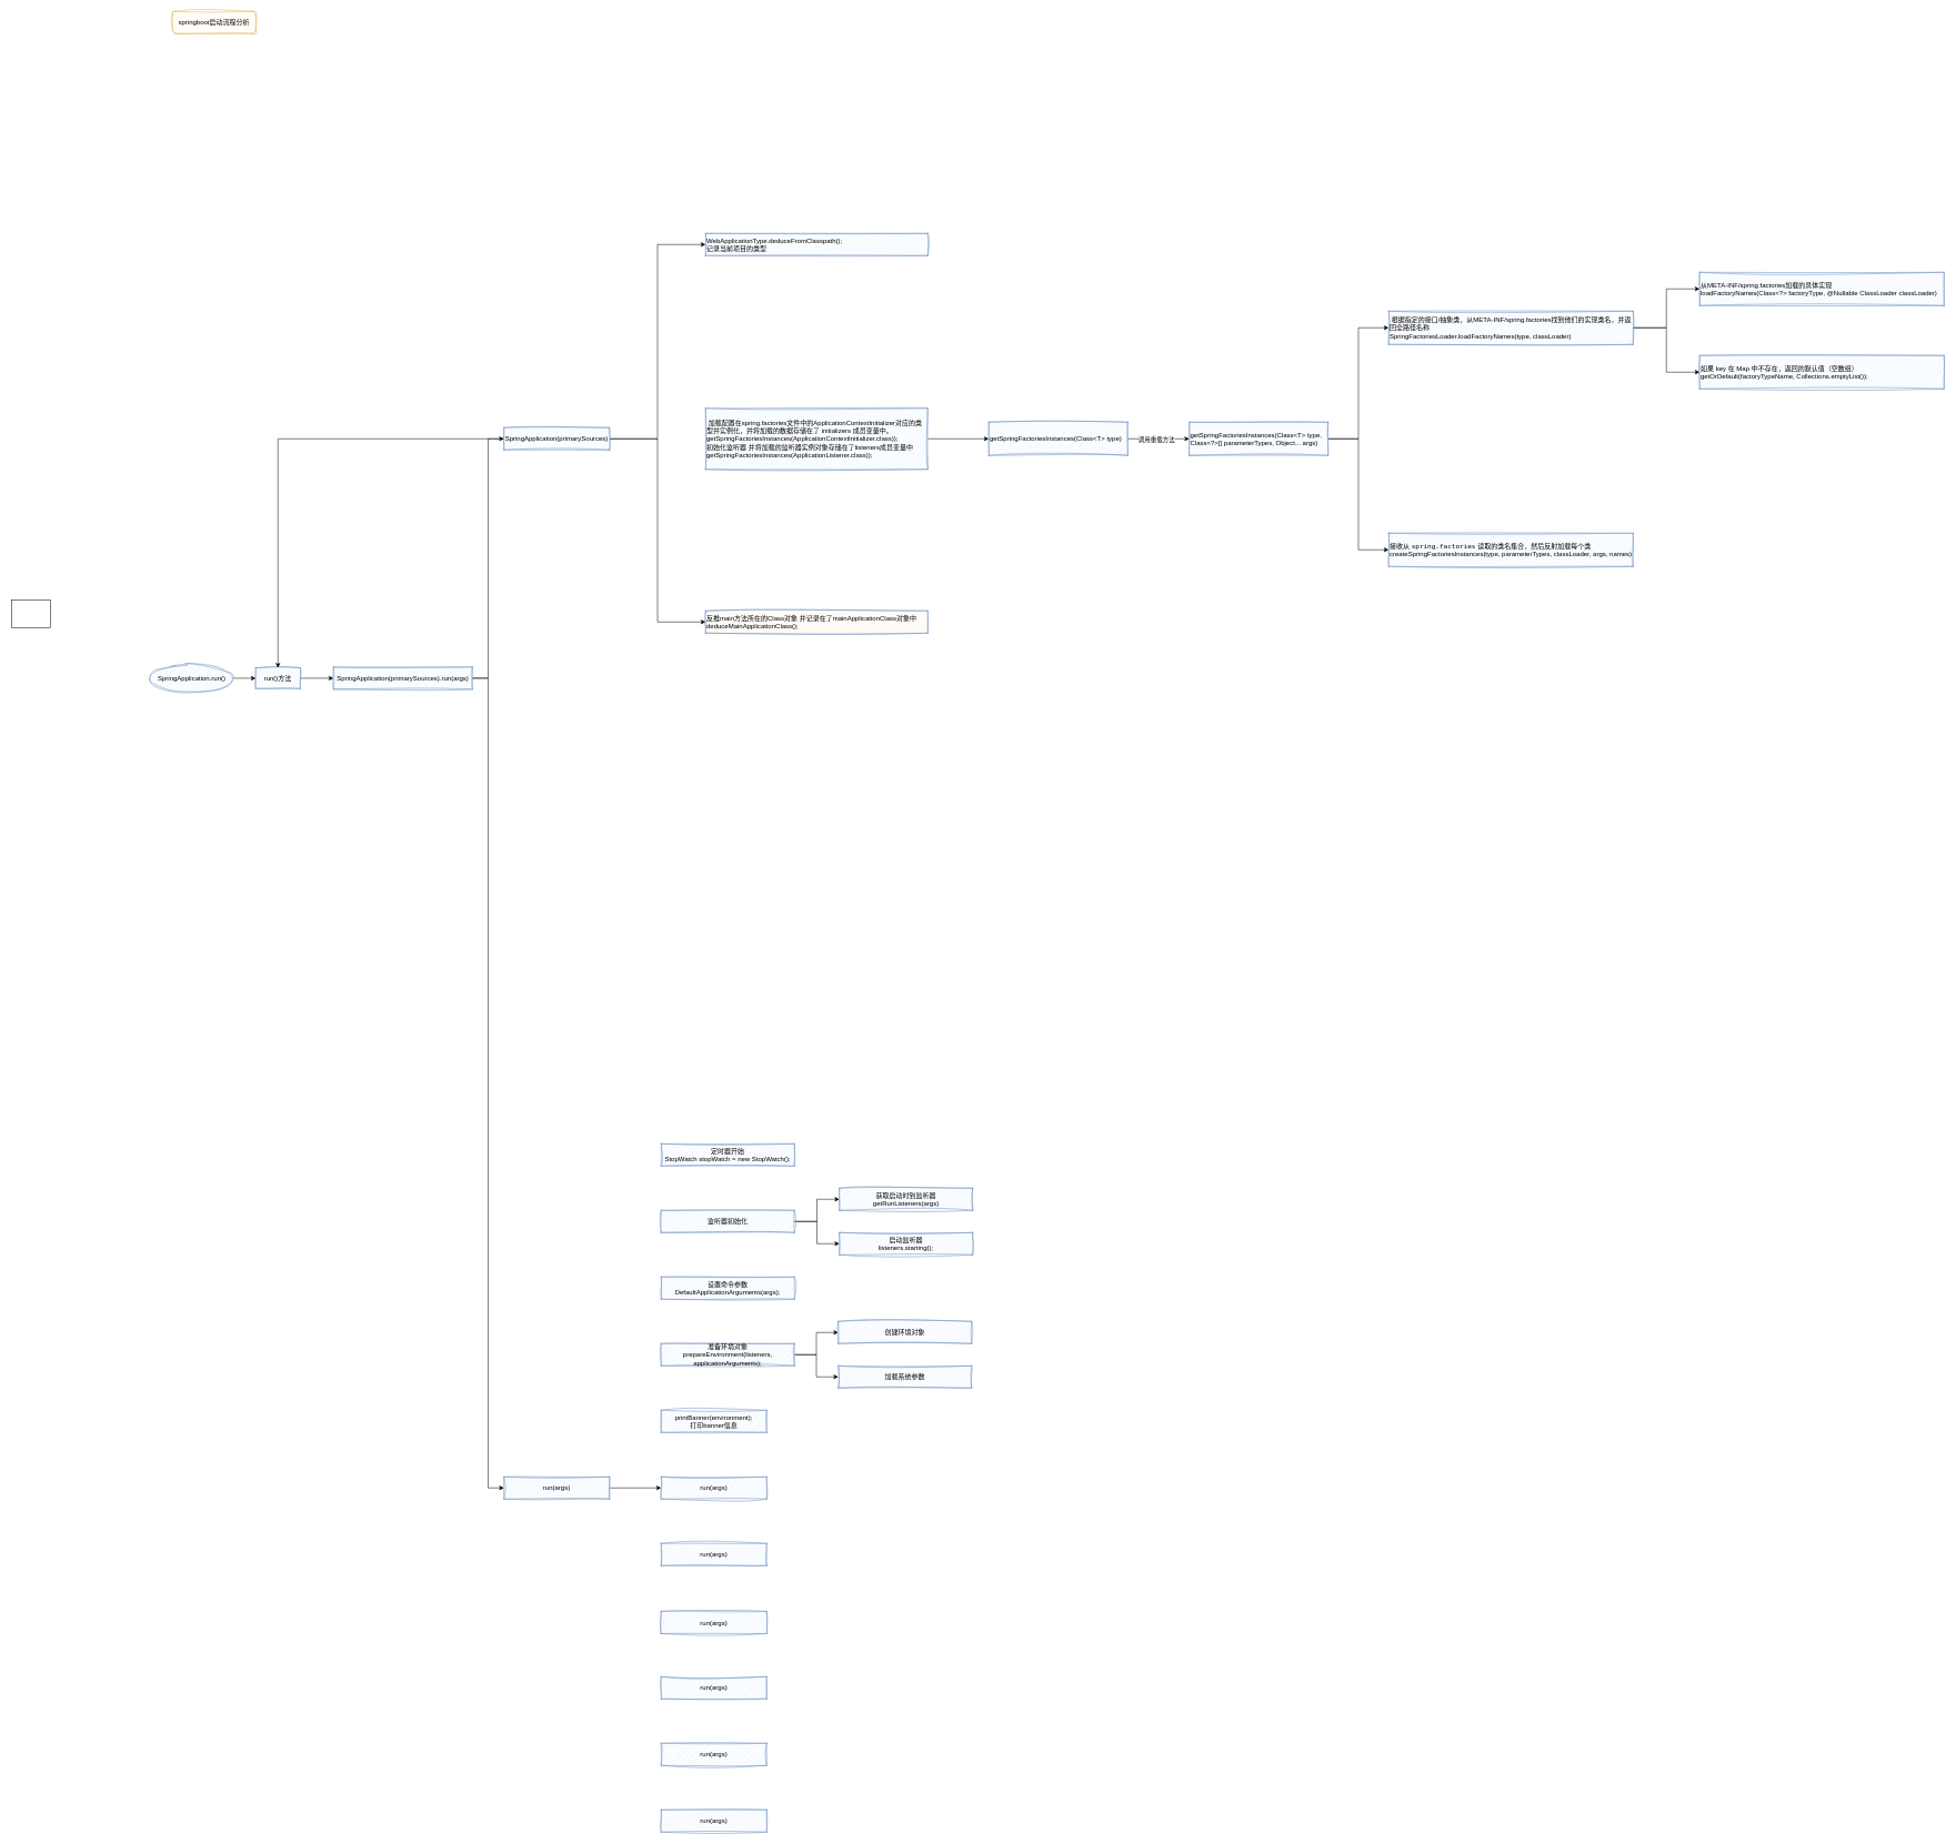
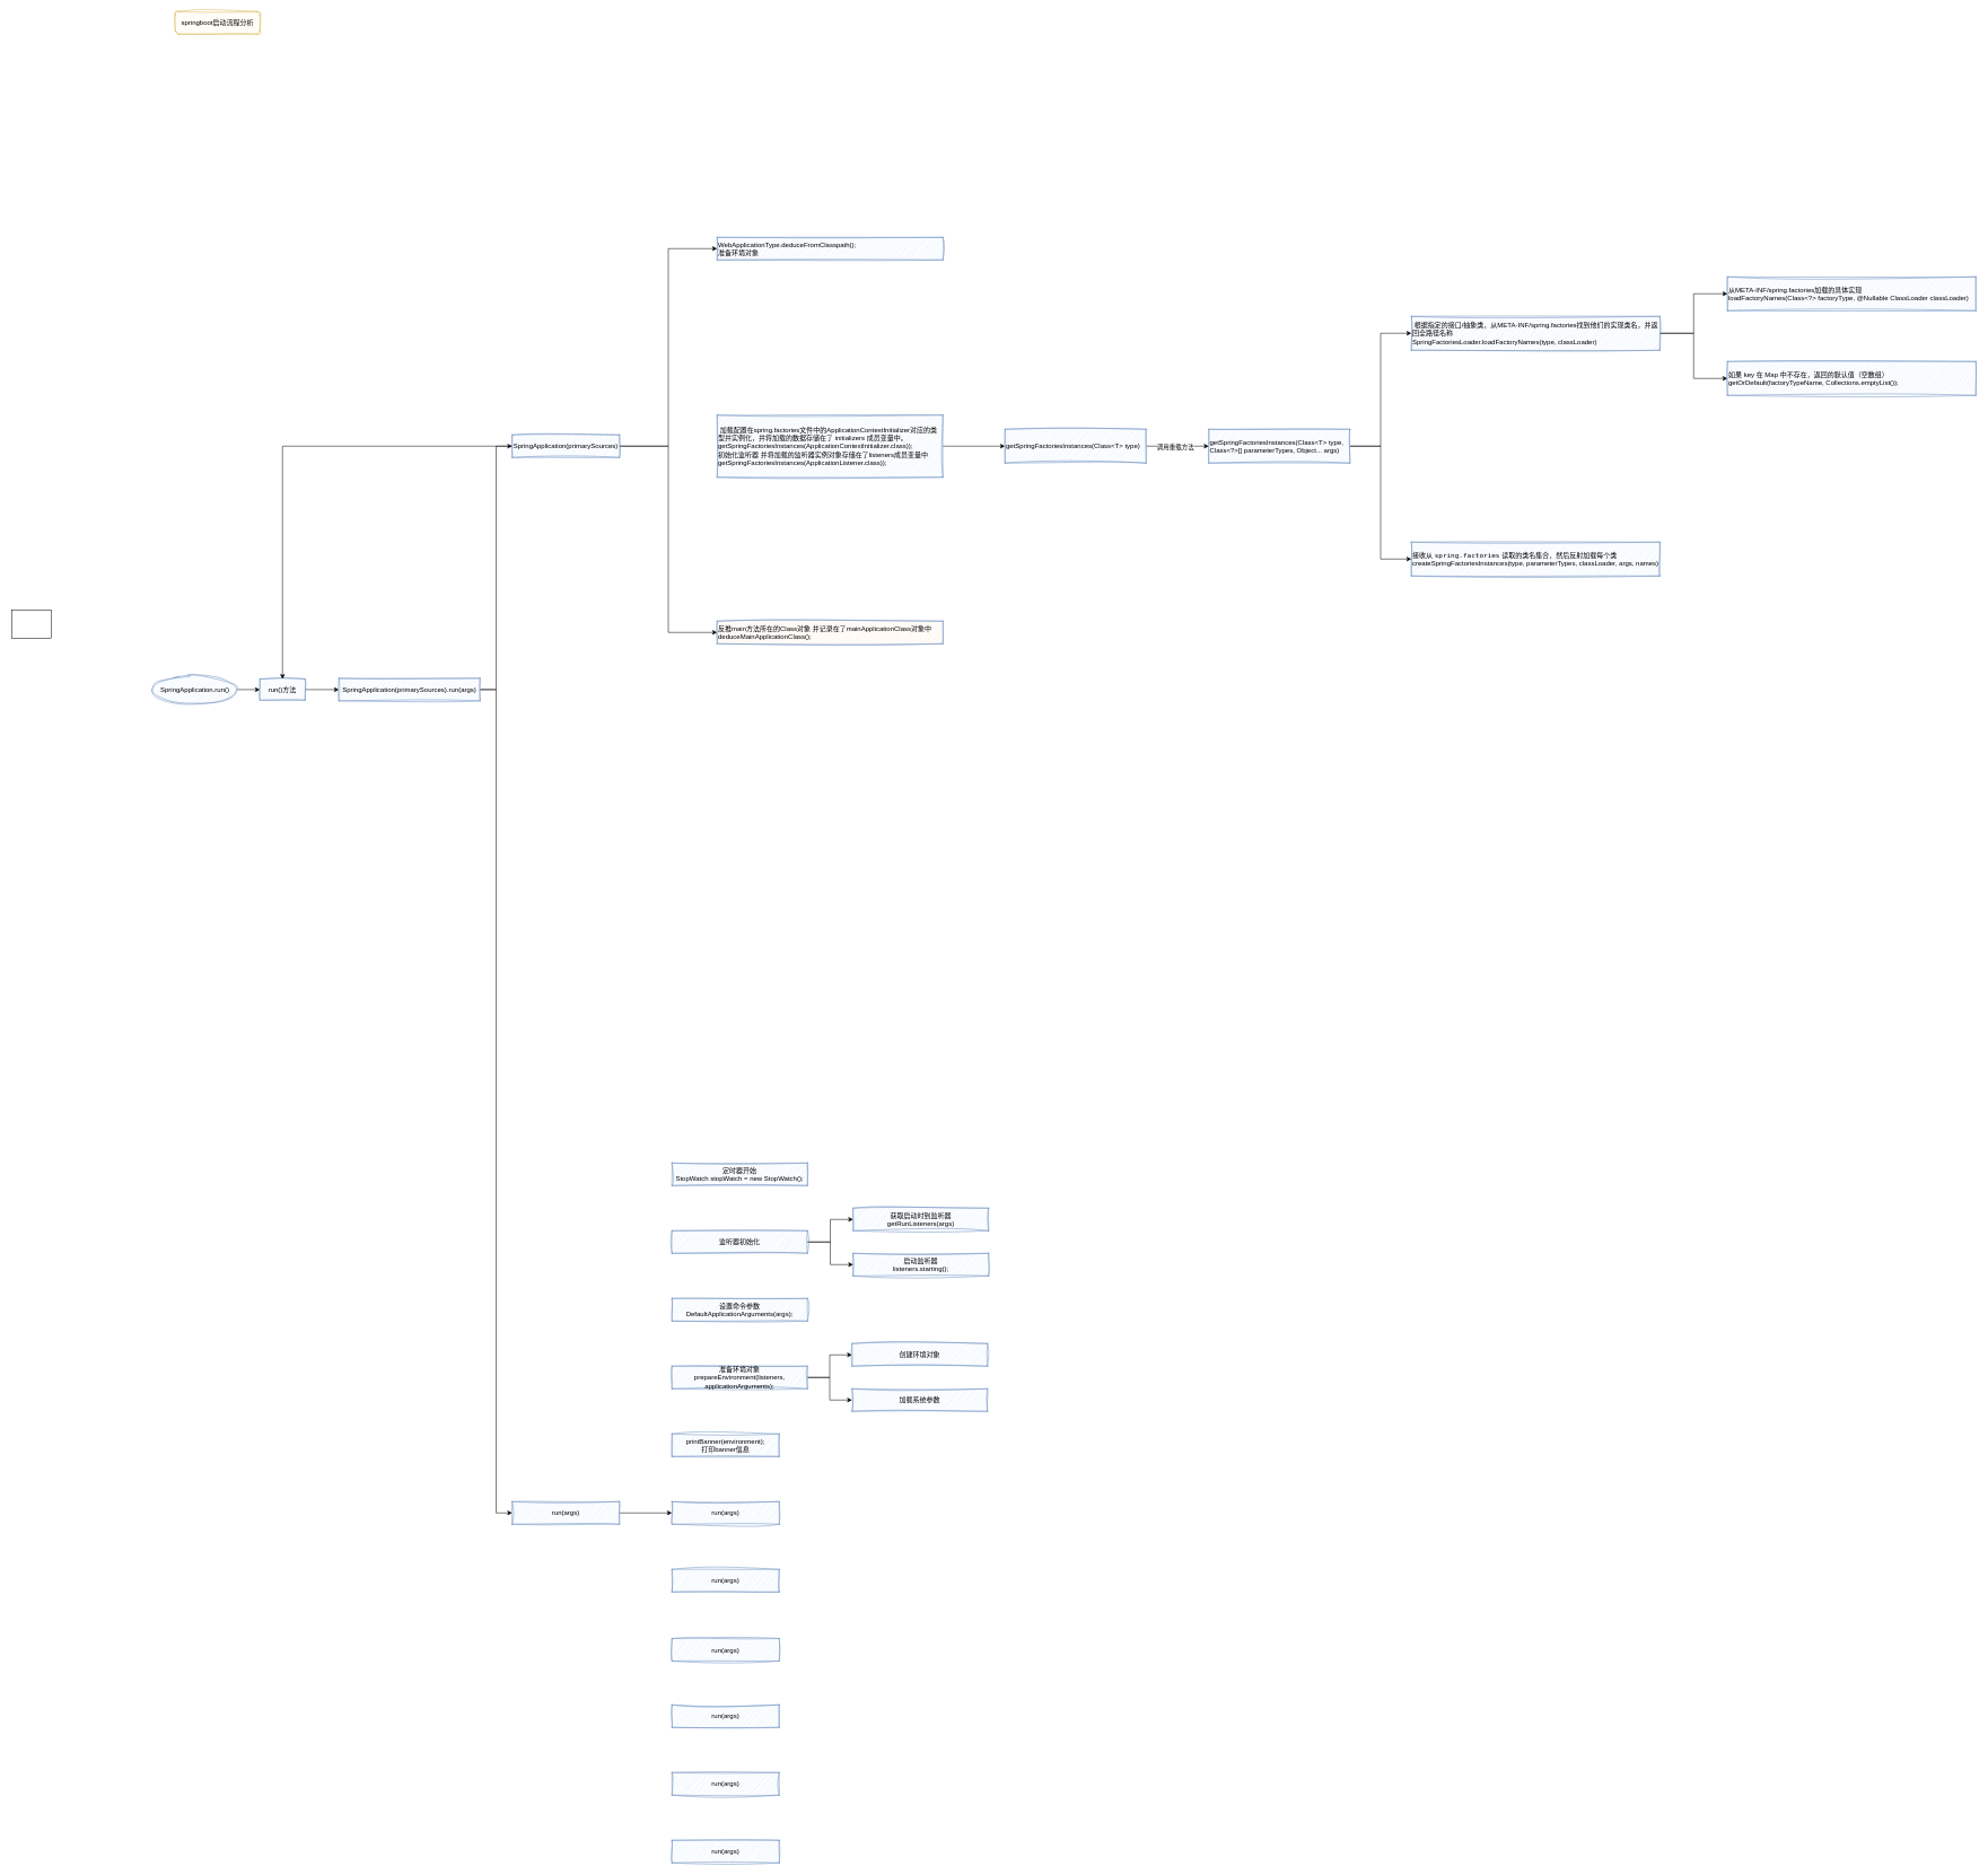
- <mxCell id="17" value="WebApplicationType.deduceFromClasspath();&lt;br&gt;记录当前项目的类型" style="whiteSpace=wrap;html=1;fillColor=#dae8fc;strokeColor=#6c8ebf;strokeWidth=1;sketch=1;curveFitting=1;jiggle=2;align=left;" parent="1" vertex="1"><mxGeometry x="1270" y="420" width="400" height="40" as="geometry" /></mxCell>
+ <mxCell id="17" value="WebApplicationType.deduceFromClasspath();&lt;br&gt;准备环境对象" style="whiteSpace=wrap;html=1;fillColor=#dae8fc;strokeColor=#6c8ebf;strokeWidth=1;sketch=1;curveFitting=1;jiggle=2;align=left;" parent="1" vertex="1"><mxGeometry x="1270" y="420" width="400" height="40" as="geometry" /></mxCell>
